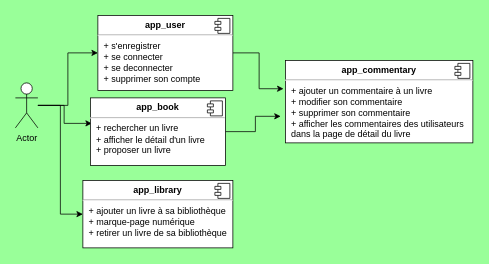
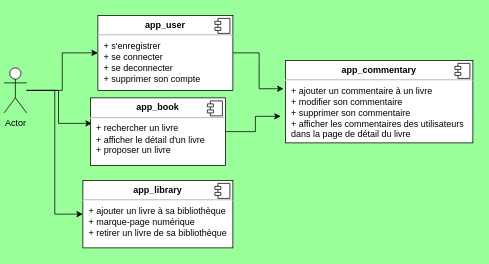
- <mxCell id="5" value="Actor" style="shape=umlActor;verticalLabelPosition=bottom;verticalAlign=top;html=1;outlineConnect=0;" parent="1" vertex="1"><mxGeometry x="20" y="110" width="30" height="60" as="geometry" /></mxCell>
+ <mxCell id="5" value="Actor" style="shape=umlActor;verticalLabelPosition=bottom;verticalAlign=top;html=1;outlineConnect=0;" parent="1" vertex="1"><mxGeometry x="5" y="90" width="30" height="60" as="geometry" /></mxCell>
